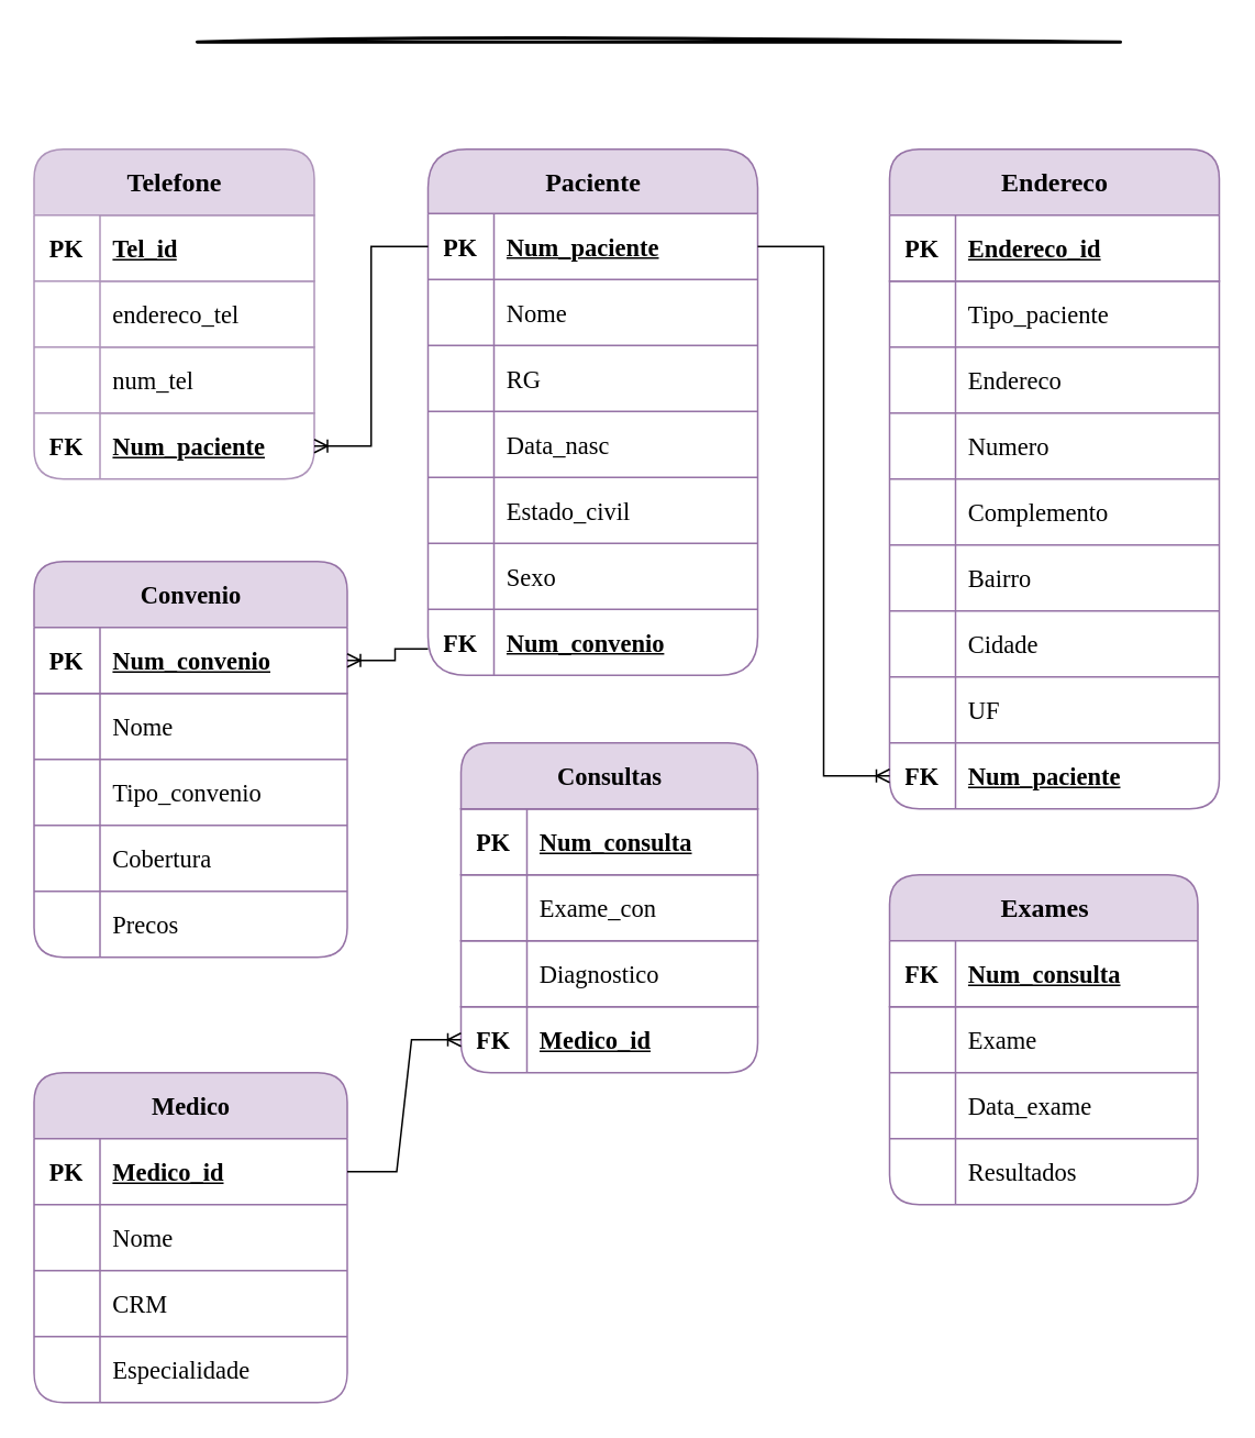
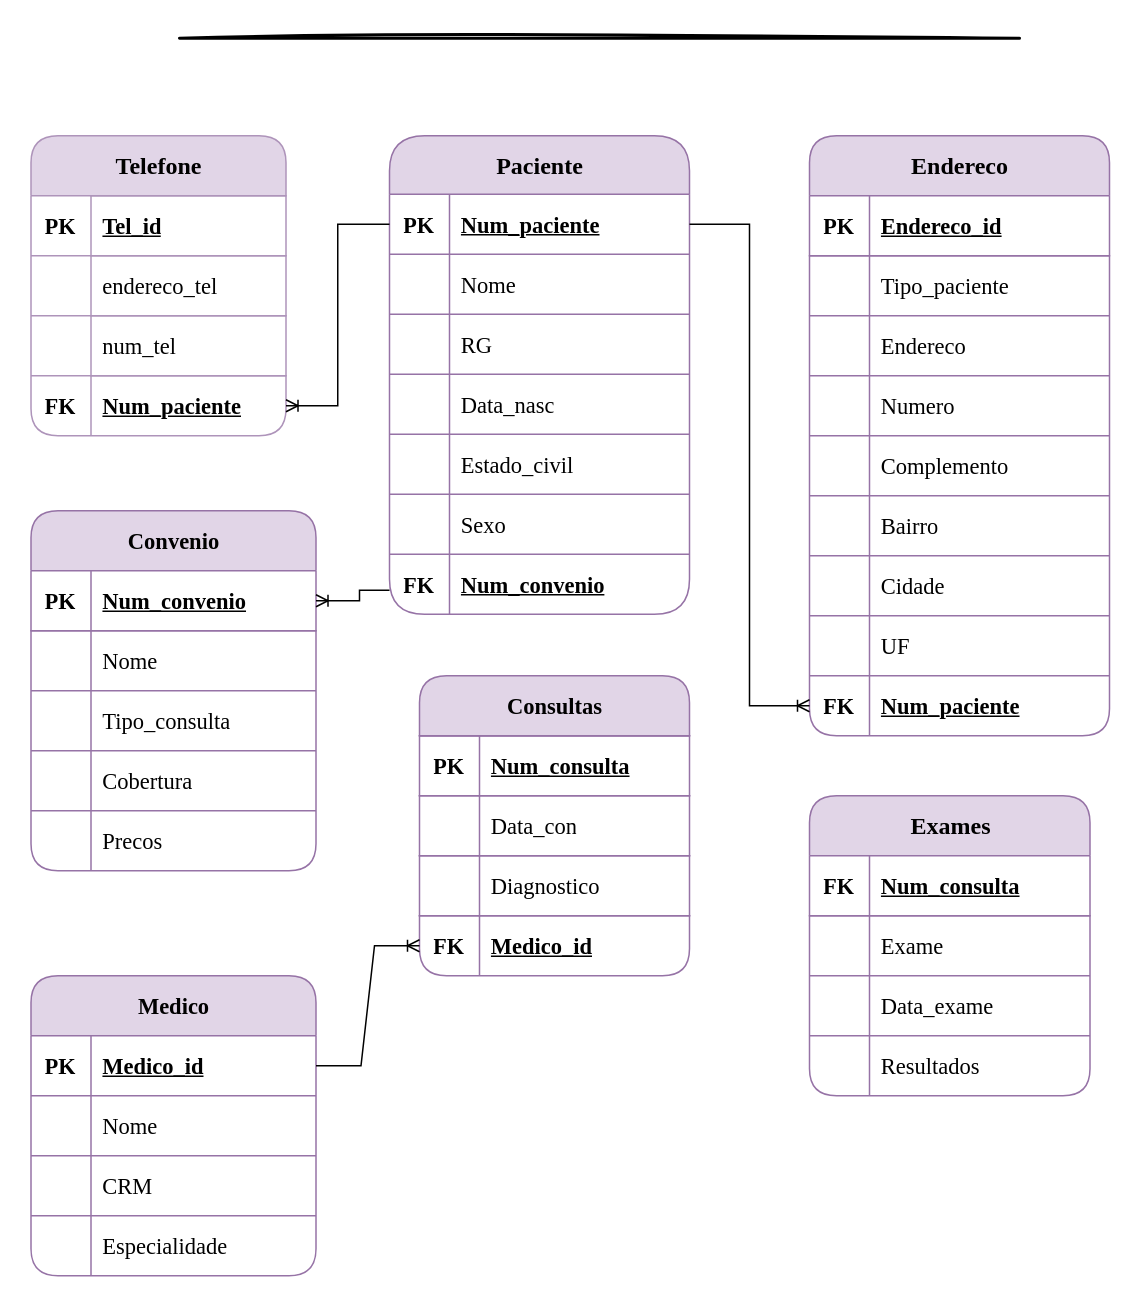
- <mxCell id="34" value="Tipo_convenio" style="shape=partialRectangle;connectable=0;fillColor=none;top=0;left=0;bottom=0;right=0;align=left;spacingLeft=6;overflow=hidden;whiteSpace=wrap;html=1;fontSize=15;fontFamily=Poppins;fontSource=https%3A%2F%2Ffonts.googleapis.com%2Fcss%3Ffamily%3DPoppins;strokeColor=#9673a6;" parent="32" vertex="1"><mxGeometry x="40" width="150" height="40" as="geometry"><mxRectangle width="150" height="40" as="alternateBounds" /></mxGeometry></mxCell>
+ <mxCell id="34" value="Tipo_consulta" style="shape=partialRectangle;connectable=0;fillColor=none;top=0;left=0;bottom=0;right=0;align=left;spacingLeft=6;overflow=hidden;whiteSpace=wrap;html=1;fontSize=15;fontFamily=Poppins;fontSource=https%3A%2F%2Ffonts.googleapis.com%2Fcss%3Ffamily%3DPoppins;strokeColor=#9673a6;" parent="32" vertex="1"><mxGeometry x="40" width="150" height="40" as="geometry"><mxRectangle width="150" height="40" as="alternateBounds" /></mxGeometry></mxCell>
- <mxCell id="88" value="Exame_con" style="shape=partialRectangle;connectable=0;fillColor=none;top=1;left=0;bottom=0;right=0;align=left;spacingLeft=6;overflow=hidden;whiteSpace=wrap;html=1;fontSize=15;fontFamily=Poppins;fontSource=https%3A%2F%2Ffonts.googleapis.com%2Fcss%3Ffamily%3DPoppins;strokeColor=#9673a6;resizeWidth=1;resizeHeight=1;" parent="86" vertex="1"><mxGeometry x="40" width="140" height="40" as="geometry"><mxRectangle width="140" height="40" as="alternateBounds" /></mxGeometry></mxCell>
+ <mxCell id="88" value="Data_con" style="shape=partialRectangle;connectable=0;fillColor=none;top=1;left=0;bottom=0;right=0;align=left;spacingLeft=6;overflow=hidden;whiteSpace=wrap;html=1;fontSize=15;fontFamily=Poppins;fontSource=https%3A%2F%2Ffonts.googleapis.com%2Fcss%3Ffamily%3DPoppins;strokeColor=#9673a6;resizeWidth=1;resizeHeight=1;" parent="86" vertex="1"><mxGeometry x="40" width="140" height="40" as="geometry"><mxRectangle width="140" height="40" as="alternateBounds" /></mxGeometry></mxCell>
